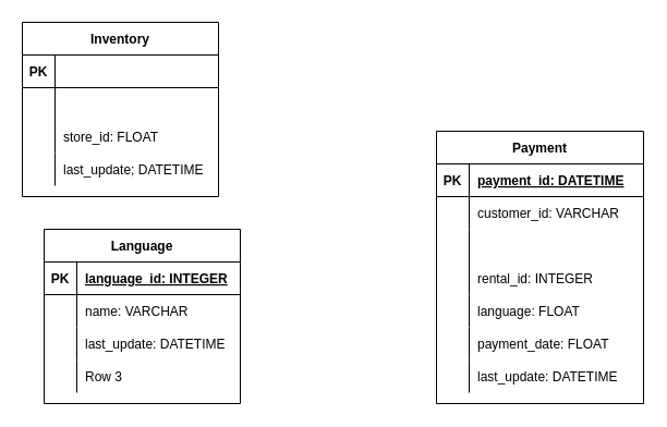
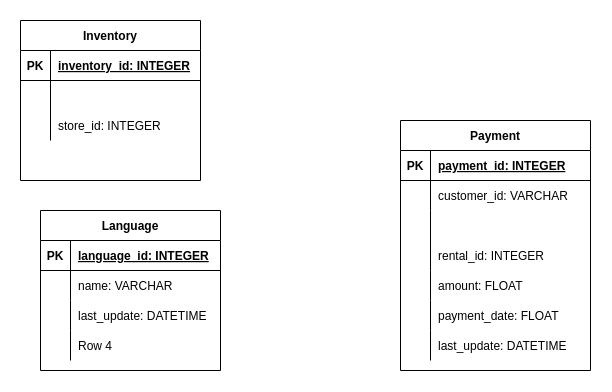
+ <mxCell id="5" value="inventory_id: INTEGER" style="shape=partialRectangle;connectable=0;fillColor=none;top=0;left=0;bottom=0;right=0;align=left;spacingLeft=6;fontStyle=5;overflow=hidden;" parent="3" vertex="1"><mxGeometry x="30" width="150" height="30" as="geometry" /></mxCell>
- <mxCell id="10" value="store_id: FLOAT" style="shape=partialRectangle;connectable=0;fillColor=none;top=0;left=0;bottom=0;right=0;align=left;spacingLeft=6;overflow=hidden;" parent="8" vertex="1"><mxGeometry x="30" width="150" height="30" as="geometry" /></mxCell>
+ <mxCell id="10" value="store_id: INTEGER" style="shape=partialRectangle;connectable=0;fillColor=none;top=0;left=0;bottom=0;right=0;align=left;spacingLeft=6;overflow=hidden;" parent="8" vertex="1"><mxGeometry x="30" width="150" height="30" as="geometry" /></mxCell>
- <mxCell id="13" value="last_update; DATETIME" style="shape=partialRectangle;connectable=0;fillColor=none;top=0;left=0;bottom=0;right=0;align=left;spacingLeft=6;overflow=hidden;" parent="11" vertex="1"><mxGeometry x="30" width="150" height="30" as="geometry" /></mxCell>
- <mxCell id="30" value="payment_id: DATETIME" style="shape=partialRectangle;connectable=0;fillColor=none;top=0;left=0;bottom=0;right=0;align=left;spacingLeft=6;fontStyle=5;overflow=hidden;" parent="28" vertex="1"><mxGeometry x="30" width="160" height="30" as="geometry" /></mxCell>
+ <mxCell id="30" value="payment_id: INTEGER" style="shape=partialRectangle;connectable=0;fillColor=none;top=0;left=0;bottom=0;right=0;align=left;spacingLeft=6;fontStyle=5;overflow=hidden;" parent="28" vertex="1"><mxGeometry x="30" width="160" height="30" as="geometry" /></mxCell>
- <mxCell id="41" value="language: FLOAT" style="shape=partialRectangle;connectable=0;fillColor=none;top=0;left=0;bottom=0;right=0;align=left;spacingLeft=6;overflow=hidden;" parent="39" vertex="1"><mxGeometry x="30" width="160" height="30" as="geometry" /></mxCell>
+ <mxCell id="41" value="amount: FLOAT" style="shape=partialRectangle;connectable=0;fillColor=none;top=0;left=0;bottom=0;right=0;align=left;spacingLeft=6;overflow=hidden;" parent="39" vertex="1"><mxGeometry x="30" width="160" height="30" as="geometry" /></mxCell>
- <mxCell id="26" value="Row 3" style="shape=partialRectangle;connectable=0;fillColor=none;top=0;left=0;bottom=0;right=0;align=left;spacingLeft=6;overflow=hidden;" parent="24" vertex="1"><mxGeometry x="30" width="150" height="30" as="geometry" /></mxCell>
+ <mxCell id="26" value="Row 4" style="shape=partialRectangle;connectable=0;fillColor=none;top=0;left=0;bottom=0;right=0;align=left;spacingLeft=6;overflow=hidden;" parent="24" vertex="1"><mxGeometry x="30" width="150" height="30" as="geometry" /></mxCell>
